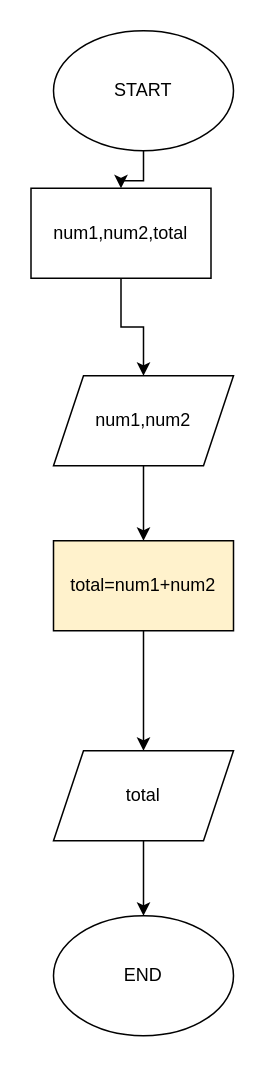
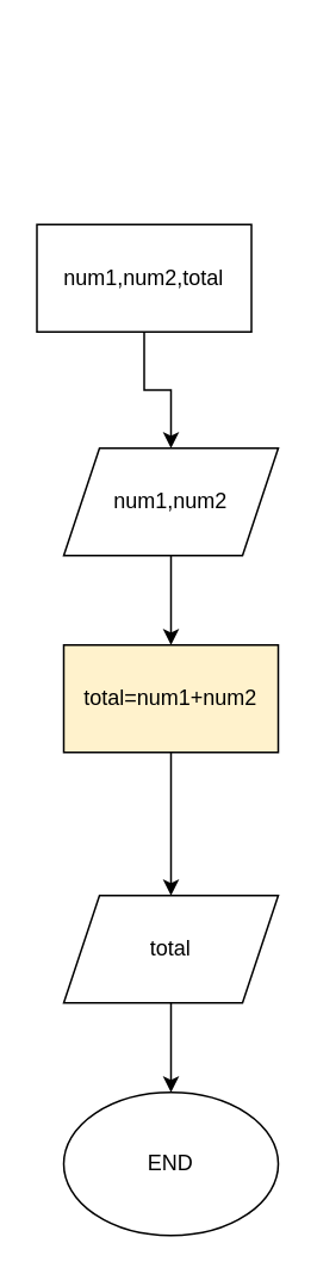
- <mxCell id="3" value="START" style="ellipse;whiteSpace=wrap;html=1;" parent="1" vertex="1"><mxGeometry x="35" y="20" width="120" height="80" as="geometry" /></mxCell>
- <mxCell id="2" value="" style="edgeStyle=orthogonalEdgeStyle;rounded=0;orthogonalLoop=1;jettySize=auto;html=1;" parent="1" source="3" target="5" edge="1"><mxGeometry relative="1" as="geometry" /></mxCell>
